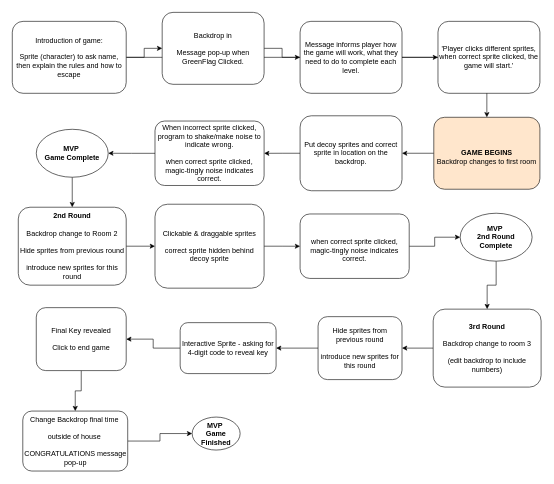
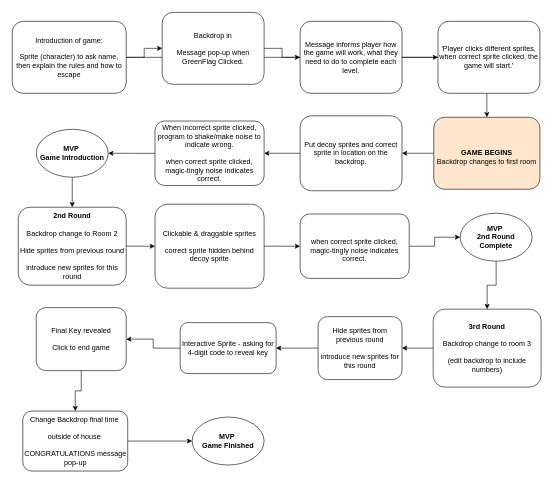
- <mxCell id="21" value="&lt;b&gt;MVP&amp;nbsp;&lt;/b&gt;&lt;div&gt;&lt;b&gt;Game Complete&lt;/b&gt;&lt;/div&gt;" style="ellipse;whiteSpace=wrap;html=1;" parent="1" vertex="1"><mxGeometry x="60" y="215" width="120" height="80" as="geometry" /></mxCell>
+ <mxCell id="21" value="&lt;b&gt;MVP&amp;nbsp;&lt;/b&gt;&lt;div&gt;&lt;b&gt;Game Introduction&lt;/b&gt;&lt;/div&gt;" style="ellipse;whiteSpace=wrap;html=1;" parent="1" vertex="1"><mxGeometry x="60" y="215" width="120" height="80" as="geometry" /></mxCell>
- <mxCell id="36" value="&lt;b&gt;MVP&amp;nbsp;&lt;/b&gt;&lt;div&gt;&lt;b&gt;Game Finished&lt;/b&gt;&lt;/div&gt;" style="ellipse;whiteSpace=wrap;html=1;" parent="1" vertex="1"><mxGeometry x="320" y="695" width="80" height="55" as="geometry" /></mxCell>
+ <mxCell id="36" value="&lt;b&gt;MVP&amp;nbsp;&lt;/b&gt;&lt;div&gt;&lt;b&gt;Game Finished&lt;/b&gt;&lt;/div&gt;" style="ellipse;whiteSpace=wrap;html=1;" parent="1" vertex="1"><mxGeometry x="320" y="695" width="120" height="80" as="geometry" /></mxCell>
